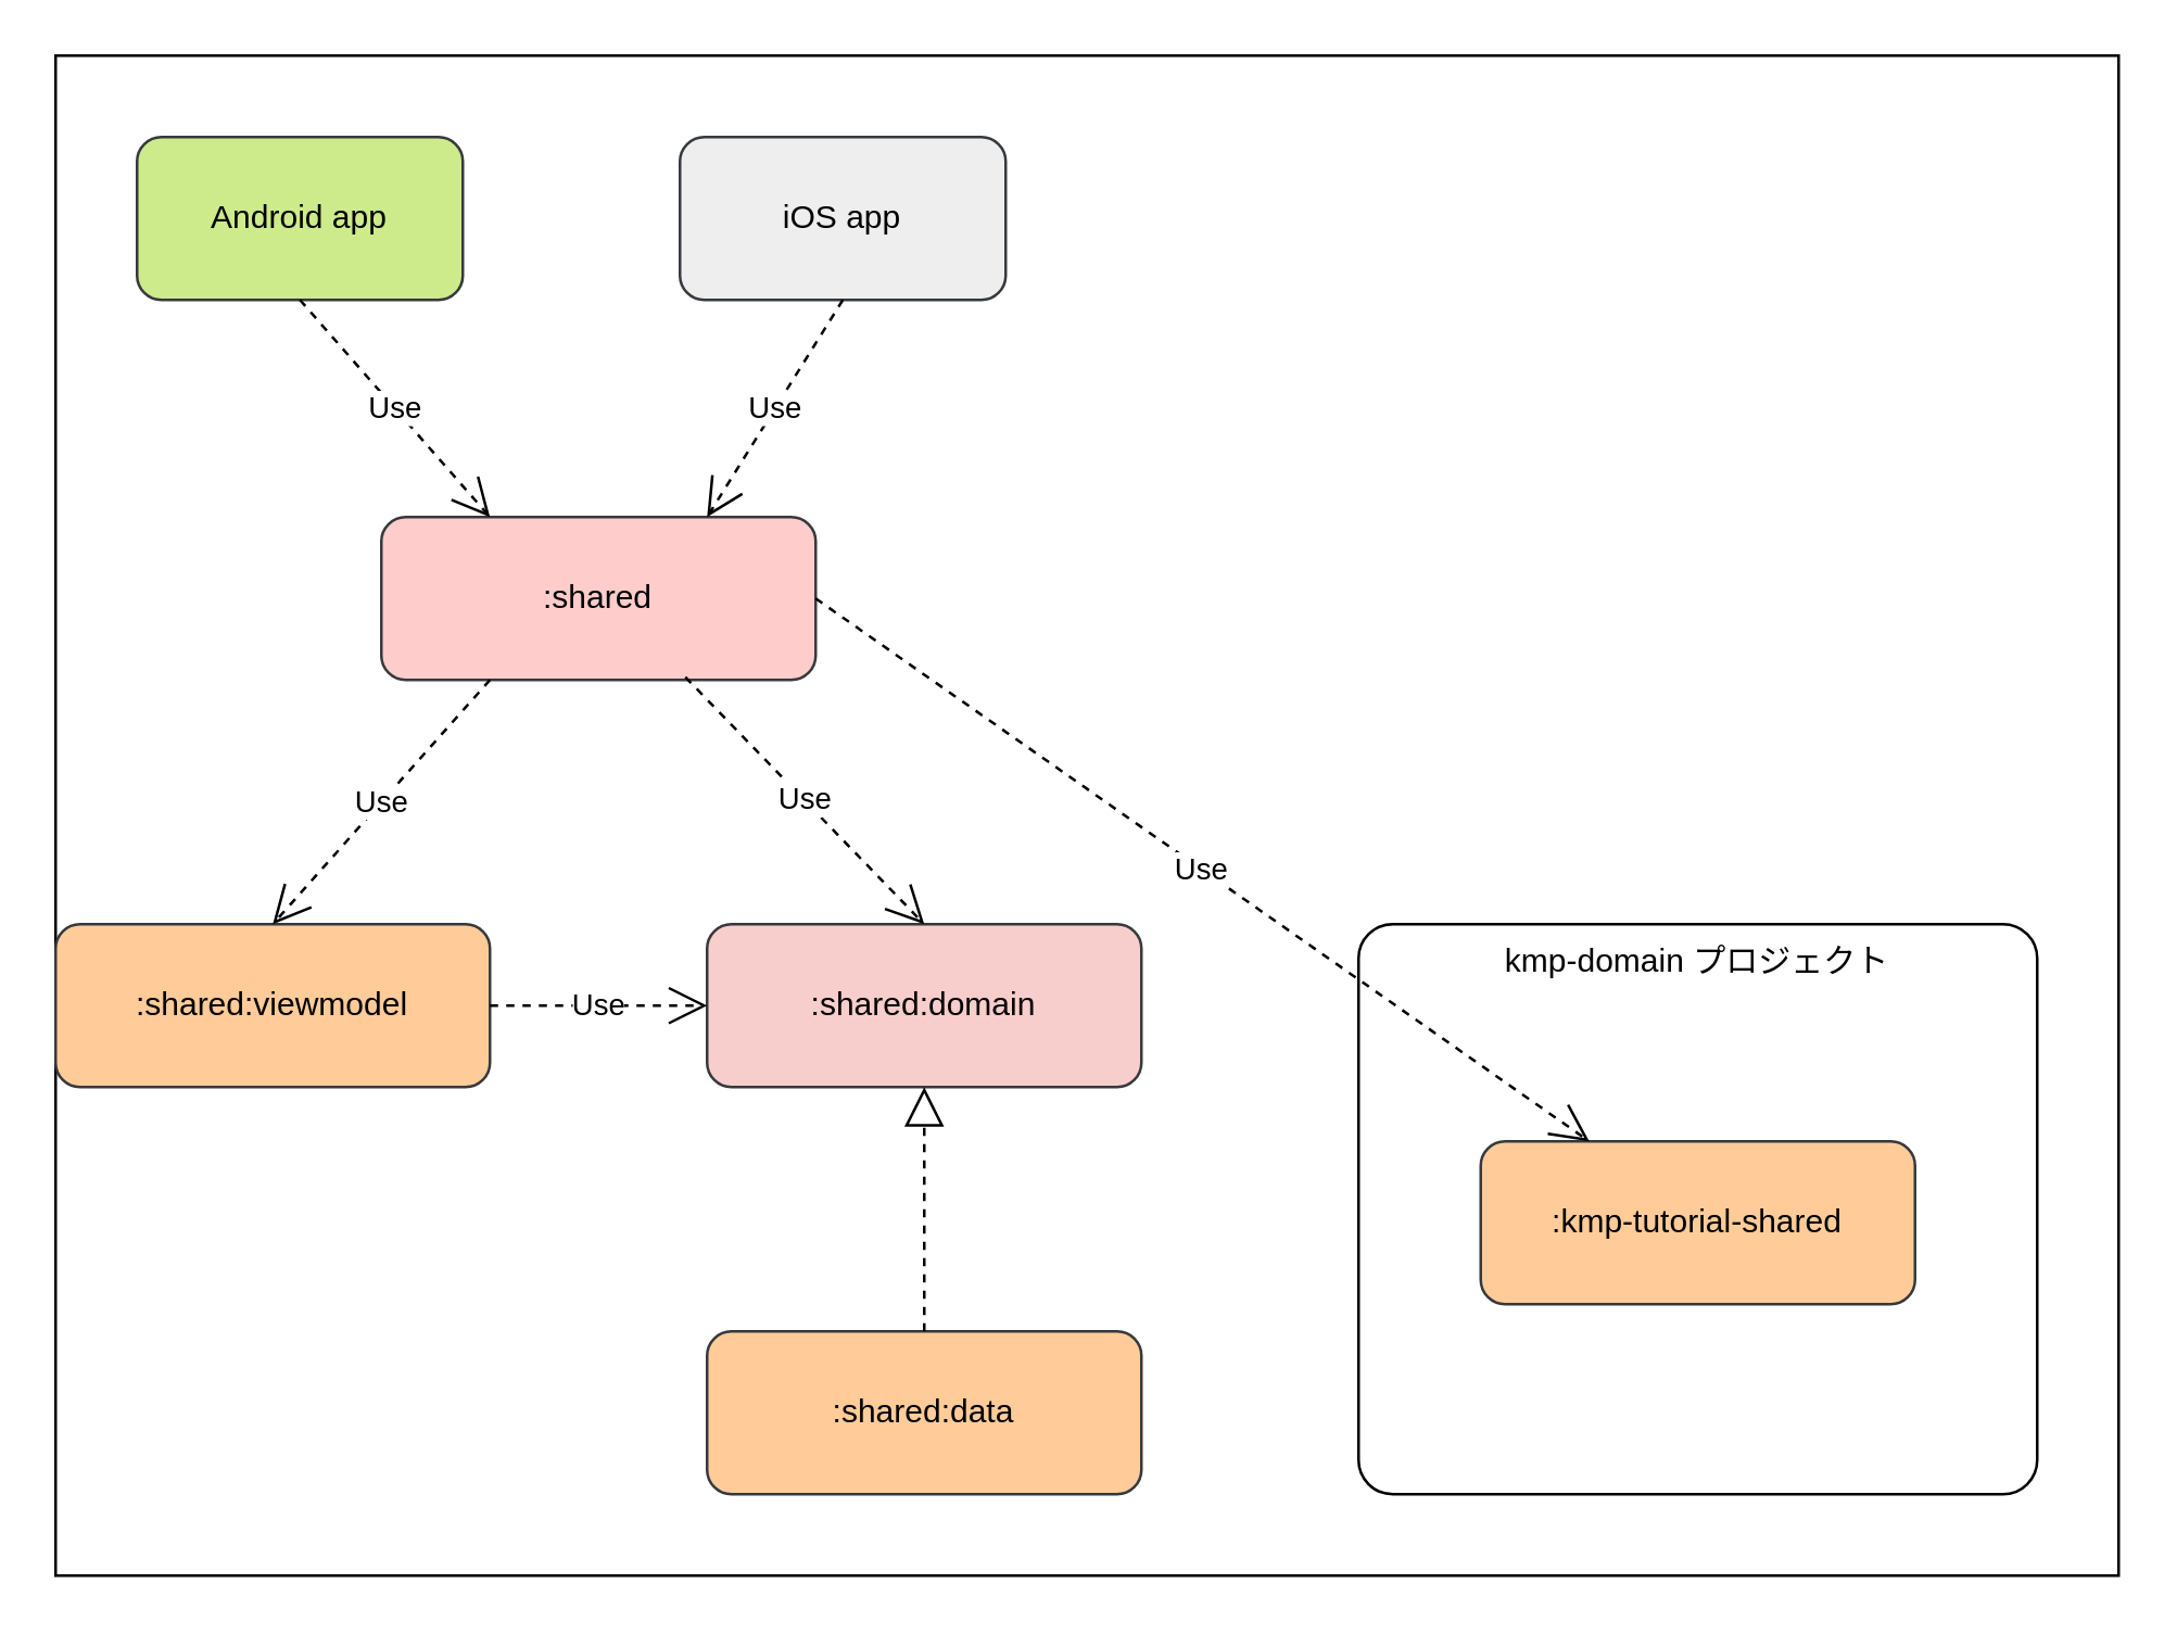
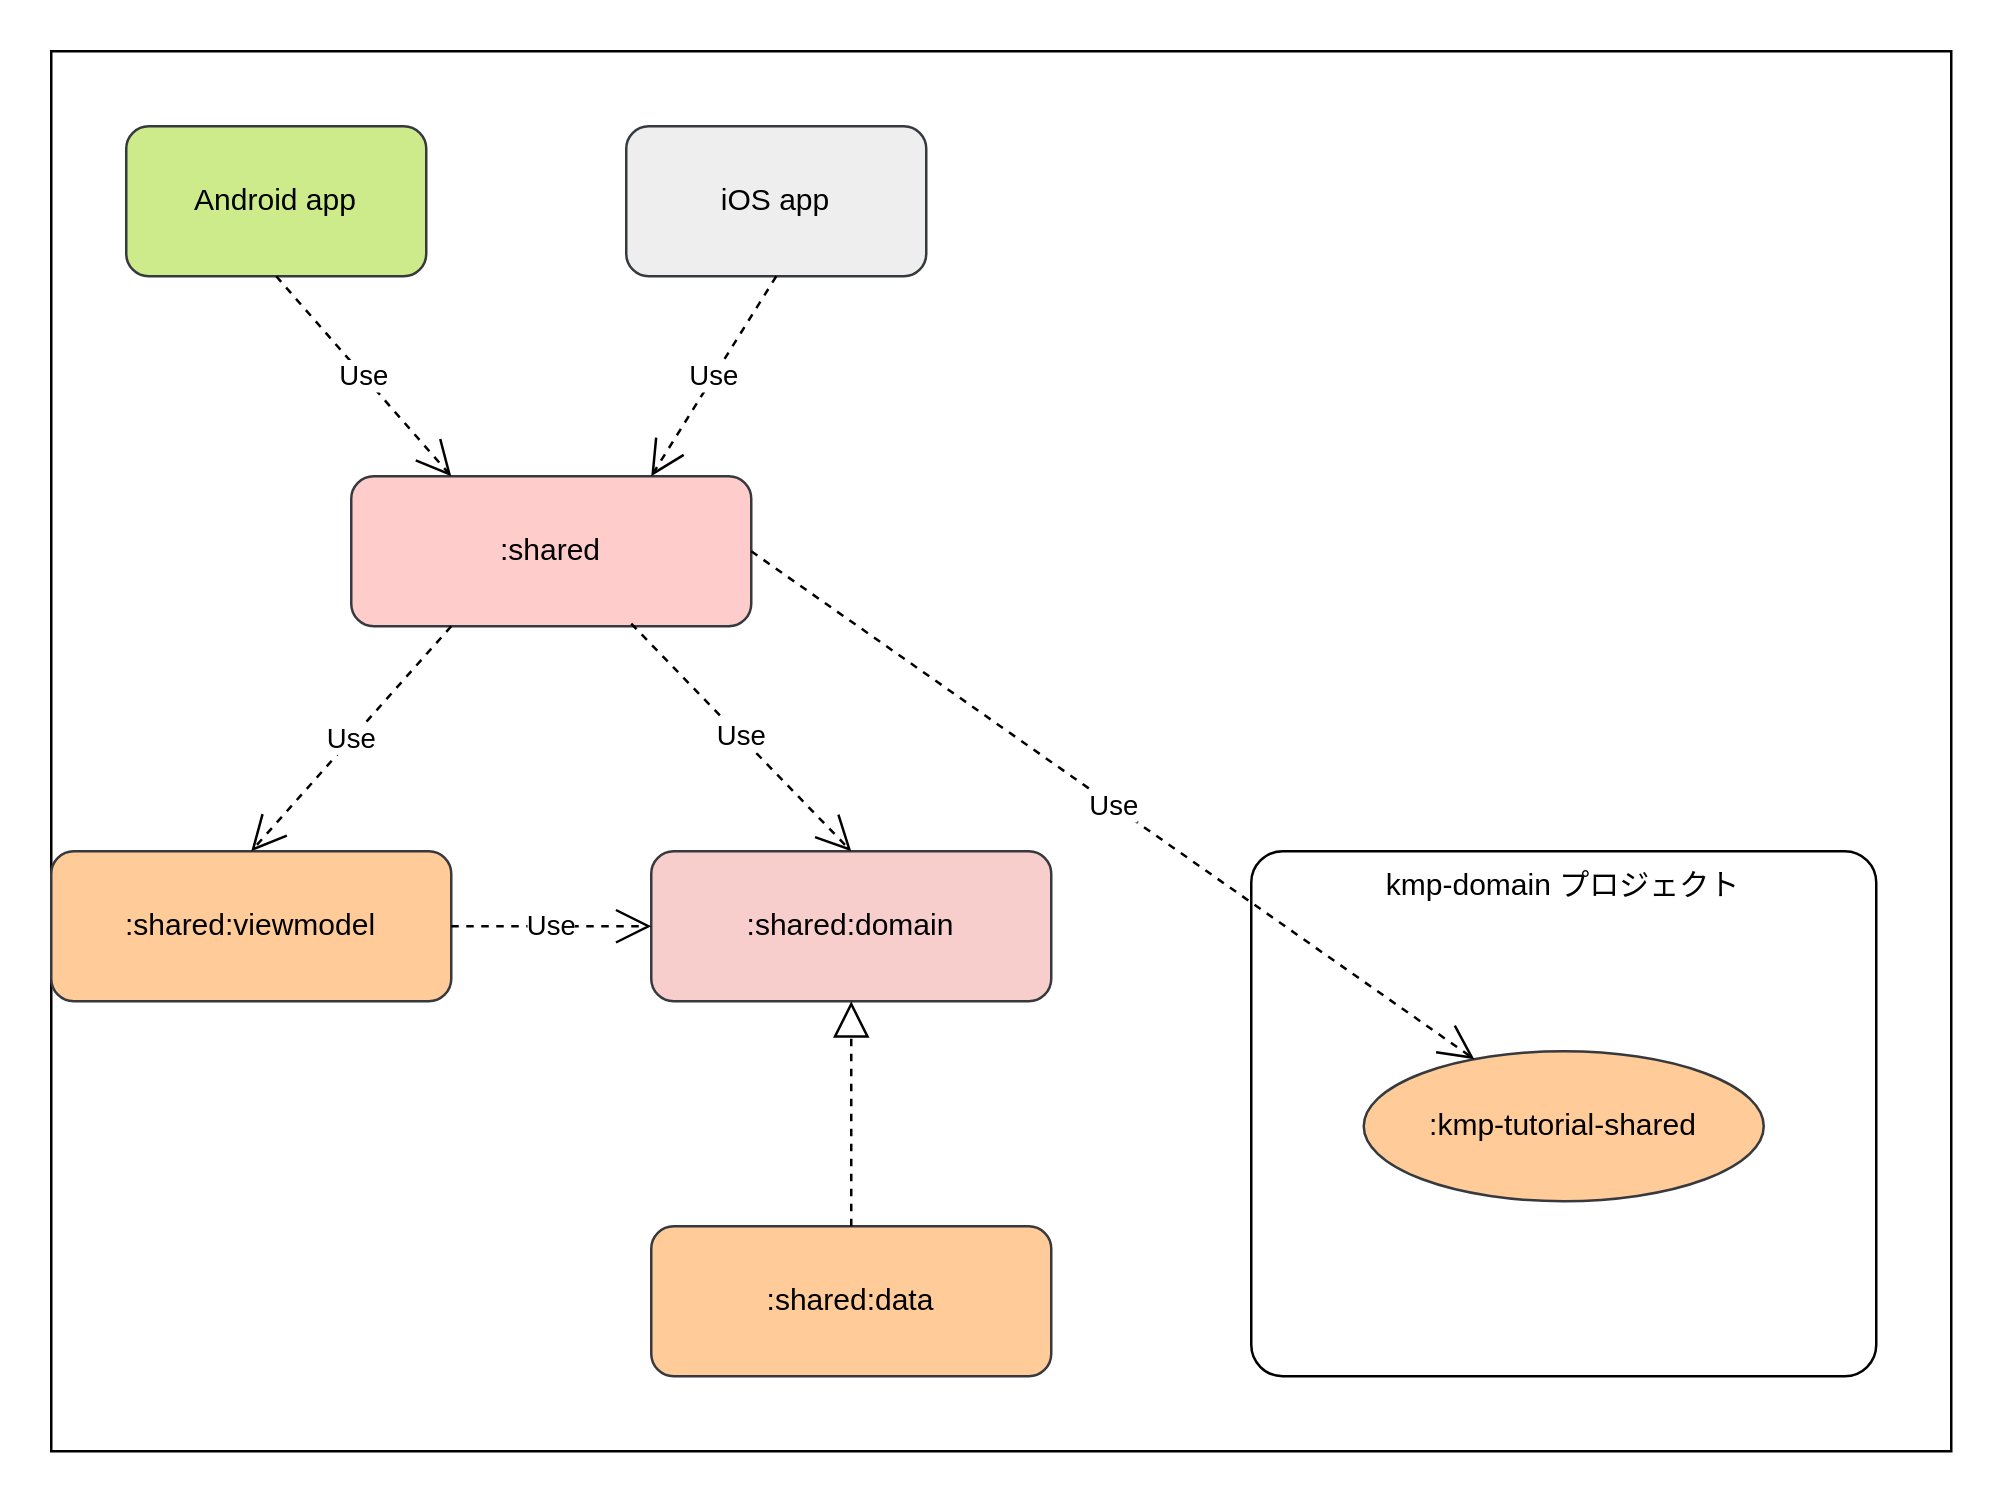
- <mxCell id="16" value=":kmp-tutorial-shared" style="rounded=1;whiteSpace=wrap;html=1;fillColor=#ffcc99;strokeColor=#36393d;" vertex="1" parent="1"><mxGeometry x="545" y="420" width="160" height="60" as="geometry" /></mxCell>
+ <mxCell id="16" value=":kmp-tutorial-shared" style="ellipse;whiteSpace=wrap;html=1;fillColor=#ffcc99;strokeColor=#36393d;" vertex="1" parent="1"><mxGeometry x="545" y="420" width="160" height="60" as="geometry" /></mxCell>
